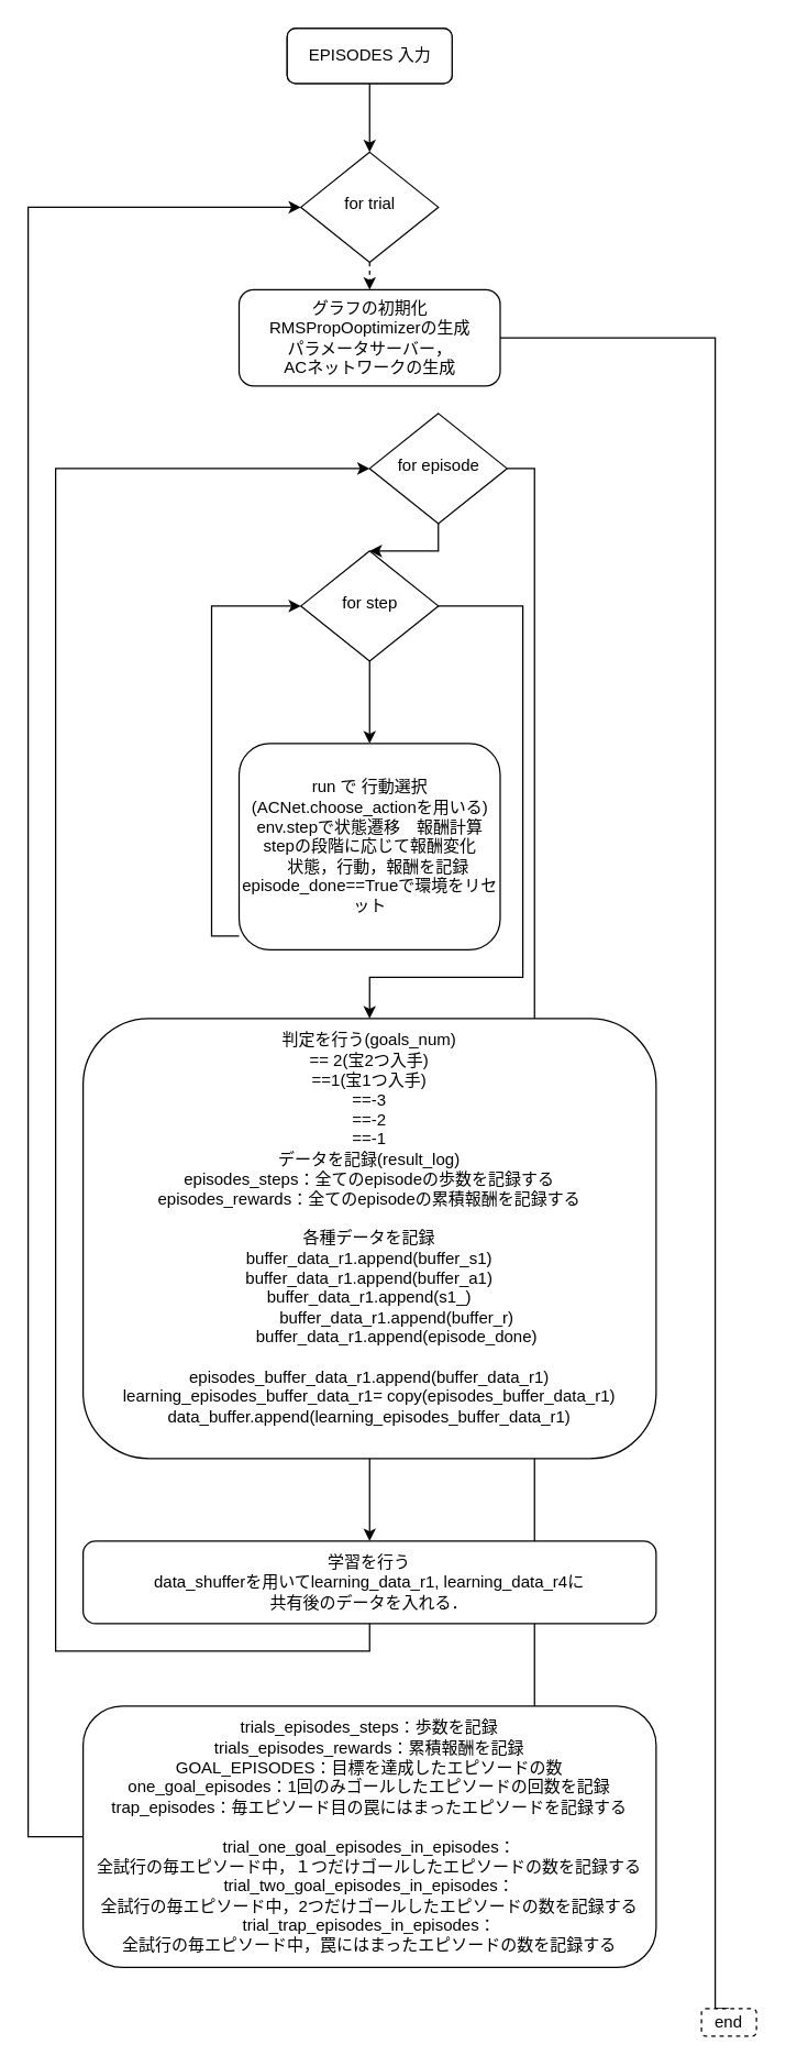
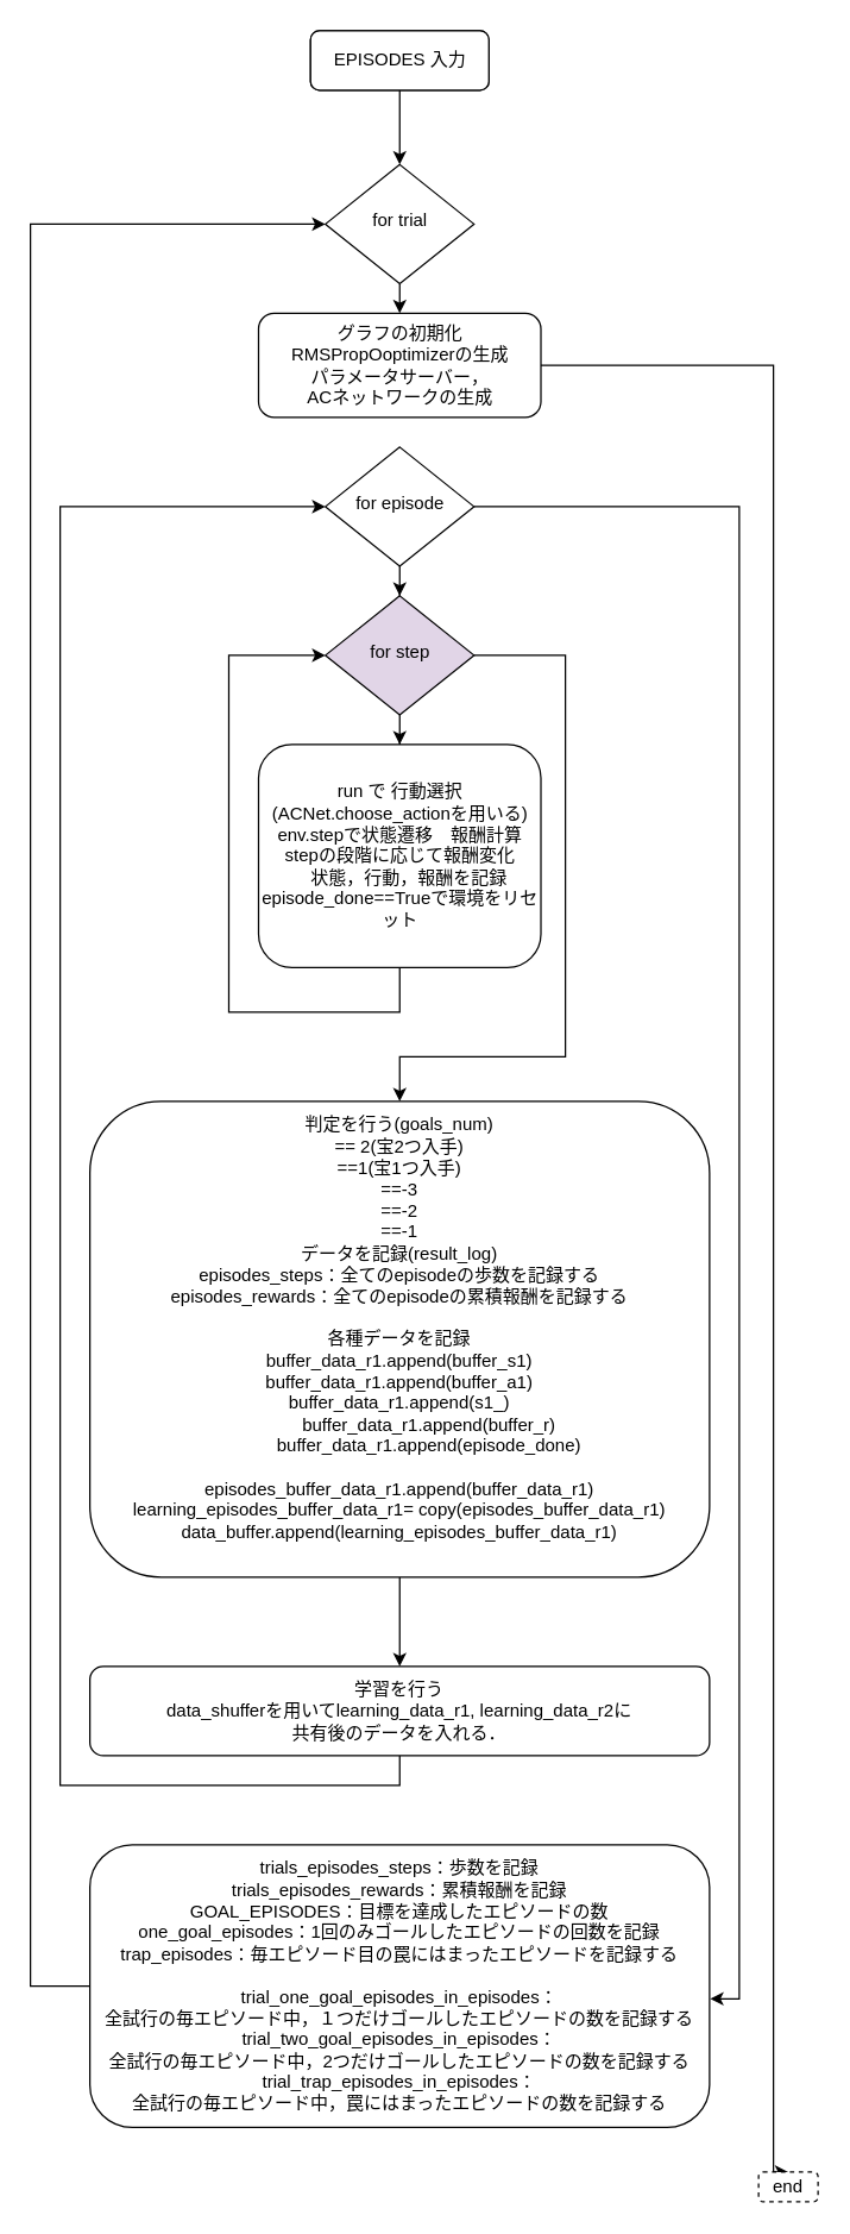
- <mxCell id="3" style="edgeStyle=orthogonalEdgeStyle;rounded=0;orthogonalLoop=1;jettySize=auto;html=1;exitX=0.5;exitY=1;exitDx=0;exitDy=0;entryX=0.5;entryY=0;entryDx=0;entryDy=0;dashed=1;" parent="1" source="5" target="7" edge="1"><mxGeometry relative="1" as="geometry" /></mxCell>
+ <mxCell id="3" style="edgeStyle=orthogonalEdgeStyle;rounded=0;orthogonalLoop=1;jettySize=auto;html=1;exitX=0.5;exitY=1;exitDx=0;exitDy=0;entryX=0.5;entryY=0;entryDx=0;entryDy=0;" parent="1" source="5" target="7" edge="1"><mxGeometry relative="1" as="geometry" /></mxCell>
- <mxCell id="11" value="for episode" style="rhombus;whiteSpace=wrap;html=1;shadow=0;fontFamily=Helvetica;fontSize=12;align=center;strokeWidth=1;spacing=6;spacingTop=-4;" parent="1" vertex="1"><mxGeometry x="268.5" y="300" width="100" height="80" as="geometry" /></mxCell>
+ <mxCell id="11" value="for episode" style="rhombus;whiteSpace=wrap;html=1;shadow=0;fontFamily=Helvetica;fontSize=12;align=center;strokeWidth=1;spacing=6;spacingTop=-4;" parent="1" vertex="1"><mxGeometry x="218.5" y="300" width="100" height="80" as="geometry" /></mxCell>
- <mxCell id="14" value="for step" style="rhombus;whiteSpace=wrap;html=1;shadow=0;fontFamily=Helvetica;fontSize=12;align=center;strokeWidth=1;spacing=6;spacingTop=-4;" parent="1" vertex="1"><mxGeometry x="218.5" y="400" width="100" height="80" as="geometry" /></mxCell>
+ <mxCell id="14" value="for step" style="rhombus;whiteSpace=wrap;html=1;shadow=0;fontFamily=Helvetica;fontSize=12;align=center;strokeWidth=1;spacing=6;spacingTop=-4;fillColor=#e1d5e7;" parent="1" vertex="1"><mxGeometry x="218.5" y="400" width="100" height="80" as="geometry" /></mxCell>
- <mxCell id="16" value="run で 行動選択(ACNet.choose_actionを用いる)&lt;br&gt;env.stepで状態遷移　報酬計算&lt;br&gt;stepの段階に応じて報酬変化&lt;br&gt;　状態，行動，報酬を記録&lt;br&gt;episode_done==Trueで環境をリセット" style="rounded=1;whiteSpace=wrap;html=1;fontSize=12;glass=0;strokeWidth=1;shadow=0;" parent="1" vertex="1"><mxGeometry x="173.5" y="540" width="190" height="150" as="geometry" /></mxCell>
+ <mxCell id="16" value="run で 行動選択(ACNet.choose_actionを用いる)&lt;br&gt;env.stepで状態遷移　報酬計算&lt;br&gt;stepの段階に応じて報酬変化&lt;br&gt;　状態，行動，報酬を記録&lt;br&gt;episode_done==Trueで環境をリセット" style="rounded=1;whiteSpace=wrap;html=1;fontSize=12;glass=0;strokeWidth=1;shadow=0;" parent="1" vertex="1"><mxGeometry x="173.5" y="500" width="190" height="150" as="geometry" /></mxCell>
- <mxCell id="22" value="学習を行う&lt;br&gt;data_shufferを用いてlearning_data_r1, learning_data_r4に&lt;br&gt;共有後のデータを入れる．" style="rounded=1;whiteSpace=wrap;html=1;fontSize=12;glass=0;strokeWidth=1;shadow=0;" parent="1" vertex="1"><mxGeometry x="60" y="1120" width="417" height="60" as="geometry" /></mxCell>
+ <mxCell id="22" value="学習を行う&lt;br&gt;data_shufferを用いてlearning_data_r1, learning_data_r2に&lt;br&gt;共有後のデータを入れる．" style="rounded=1;whiteSpace=wrap;html=1;fontSize=12;glass=0;strokeWidth=1;shadow=0;" parent="1" vertex="1"><mxGeometry x="60" y="1120" width="417" height="60" as="geometry" /></mxCell>
- <mxCell id="6" style="edgeStyle=orthogonalEdgeStyle;rounded=0;orthogonalLoop=1;jettySize=auto;html=1;entryX=0.5;entryY=0;entryDx=0;entryDy=0;endArrow=none;" parent="1" source="7" target="23" edge="1"><mxGeometry relative="1" as="geometry"><Array as="points"><mxPoint x="520" y="245" /><mxPoint x="520" y="1460" /></Array></mxGeometry></mxCell>
+ <mxCell id="6" style="edgeStyle=orthogonalEdgeStyle;rounded=0;orthogonalLoop=1;jettySize=auto;html=1;entryX=0.5;entryY=0;entryDx=0;entryDy=0;" parent="1" source="7" target="23" edge="1"><mxGeometry relative="1" as="geometry"><Array as="points"><mxPoint x="520" y="245" /><mxPoint x="520" y="1460" /></Array></mxGeometry></mxCell>
